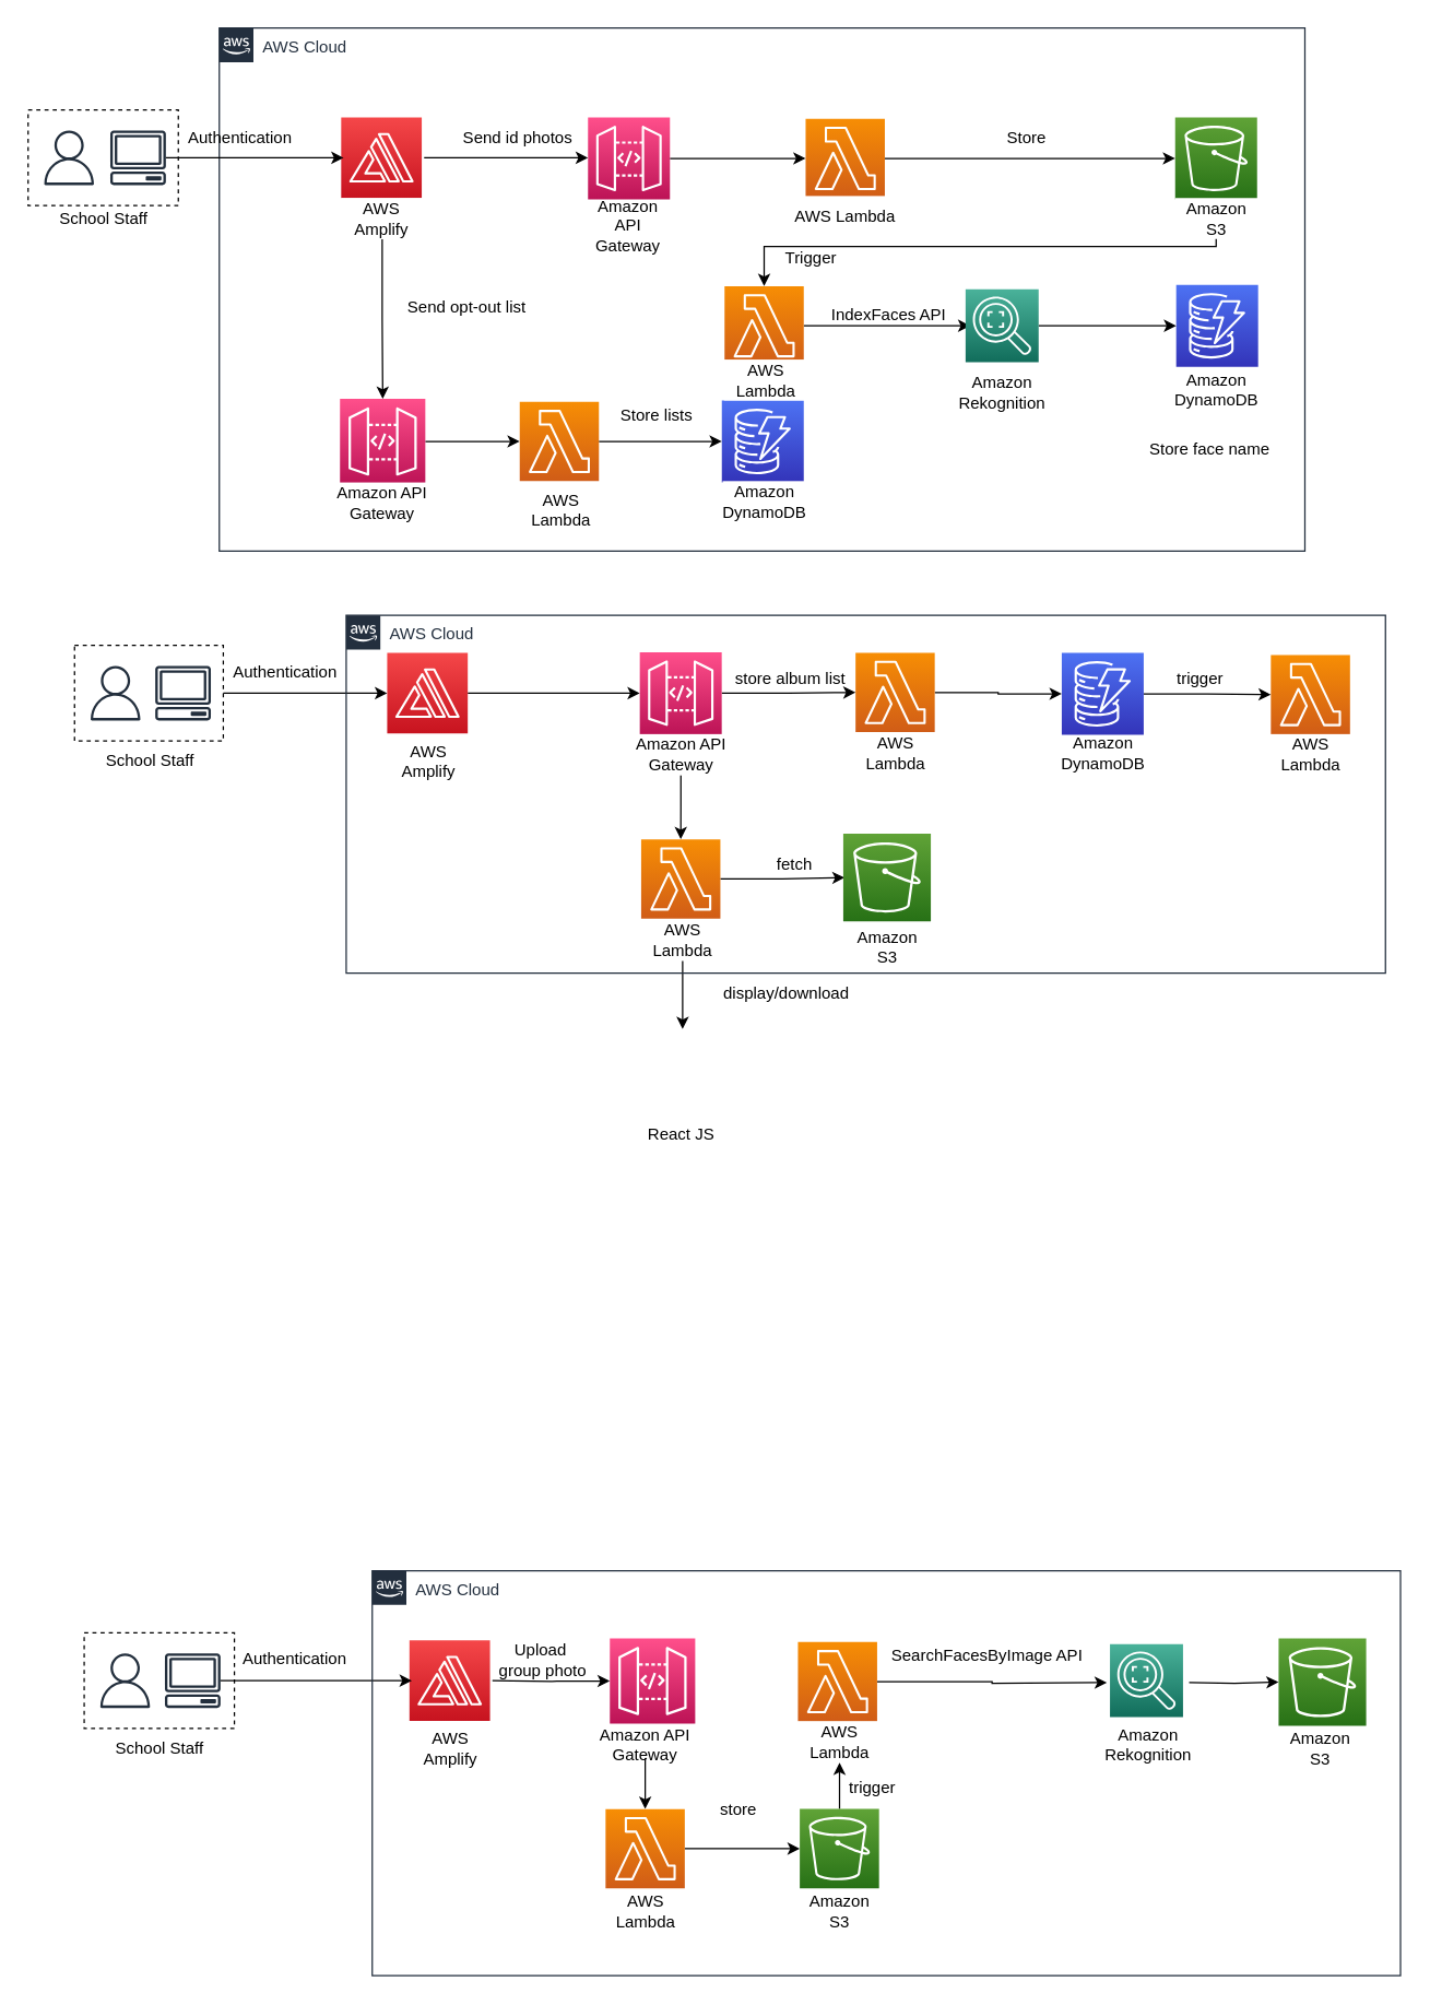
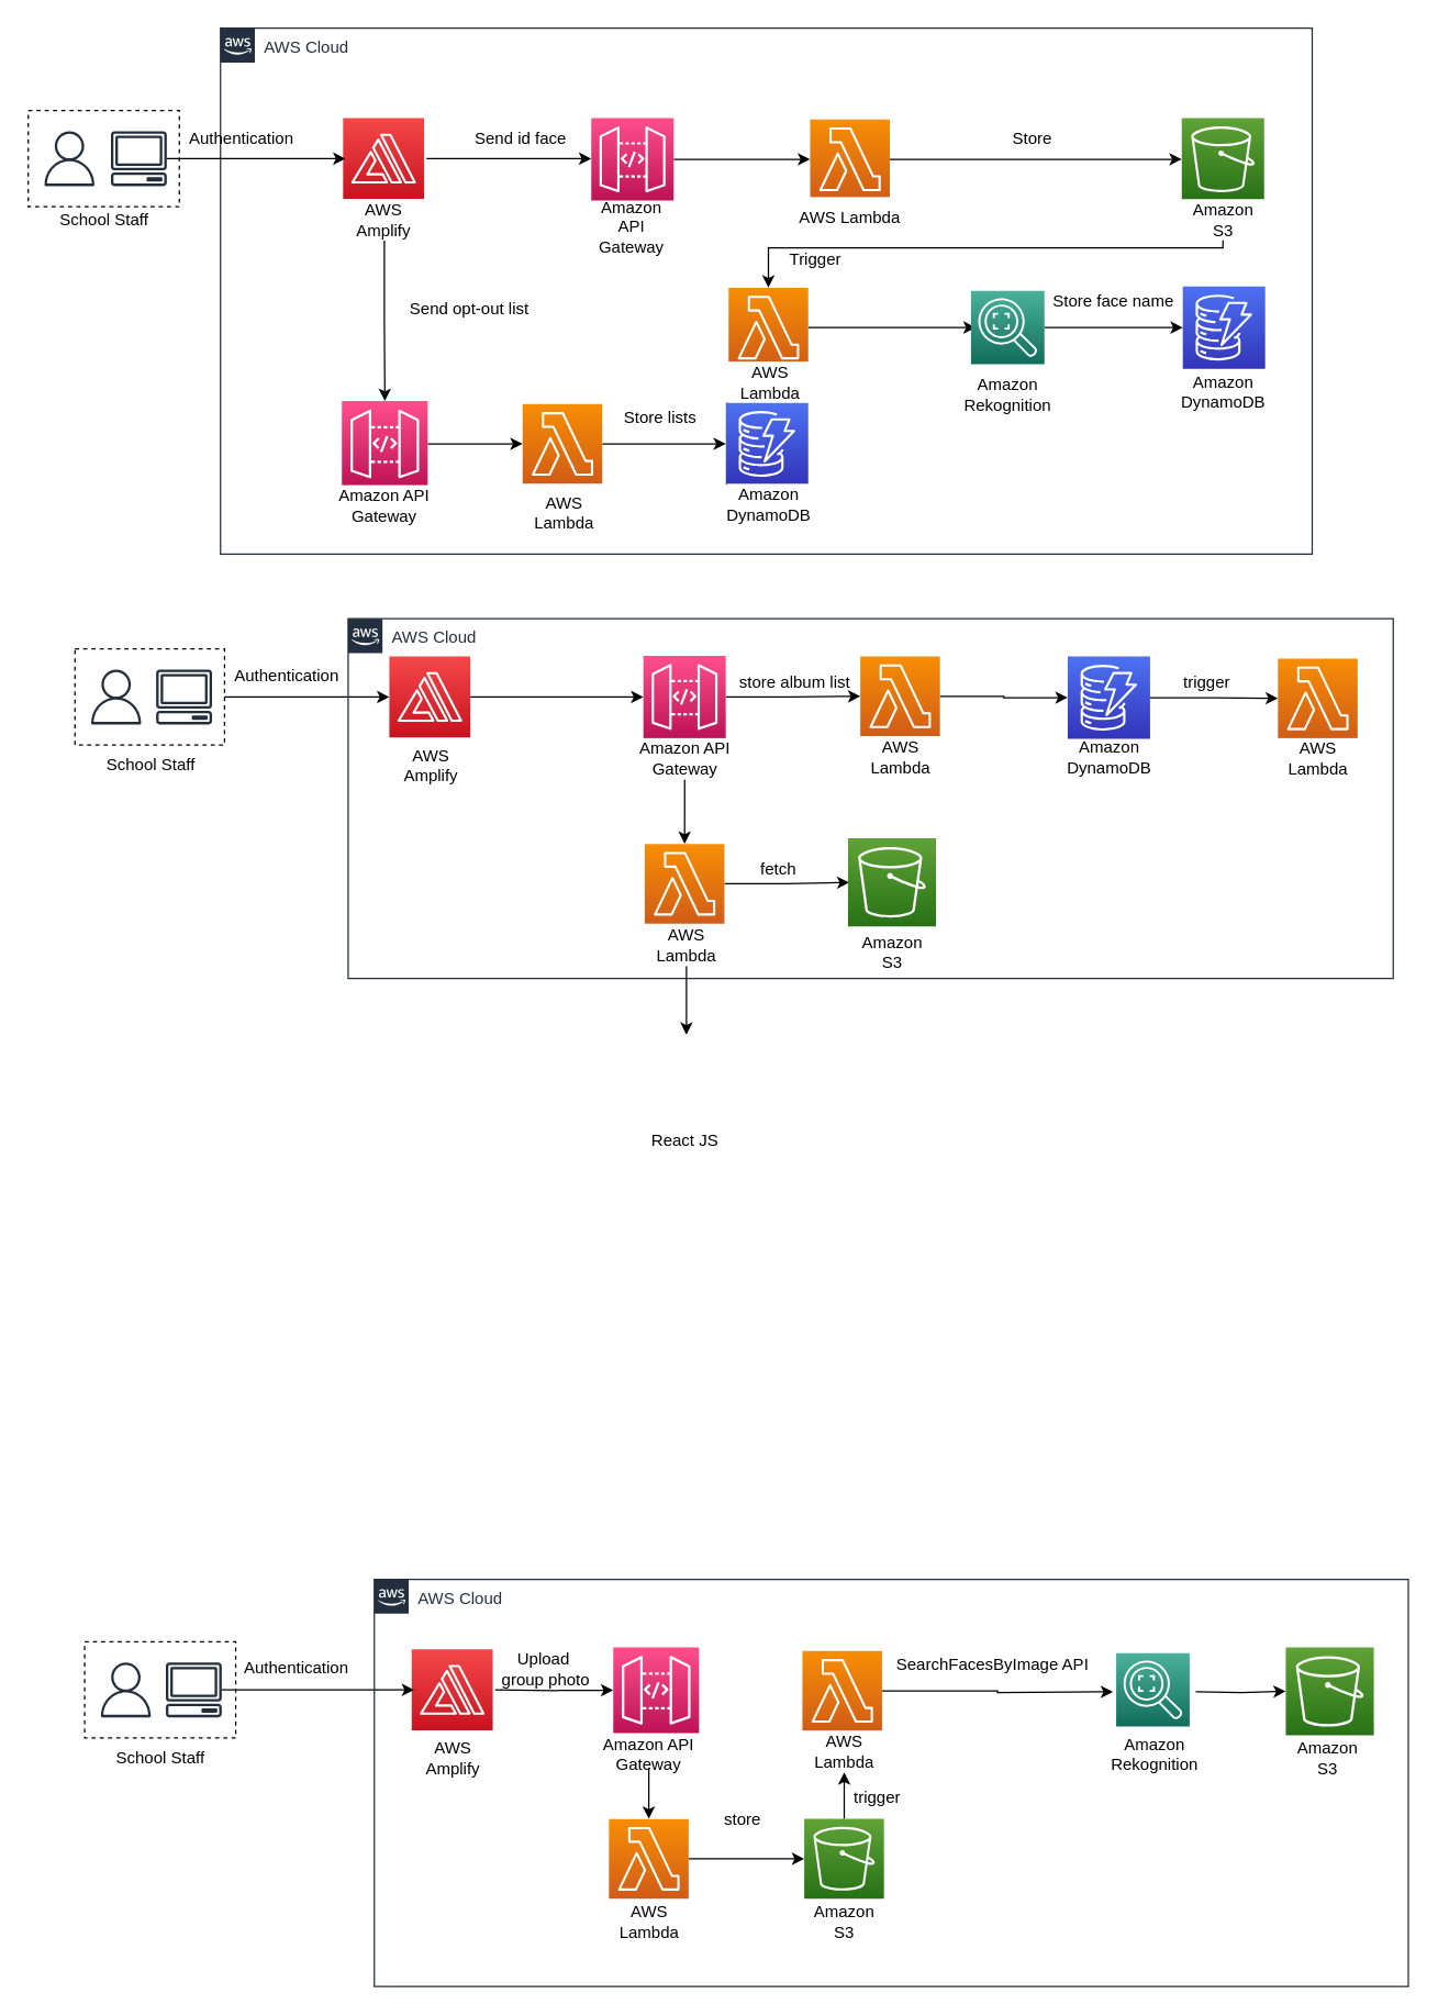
- <mxCell id="16" value="Send id photos&amp;nbsp;" style="text;html=1;align=center;verticalAlign=middle;resizable=0;points=[];autosize=1;strokeColor=none;fillColor=none;" parent="2" vertex="1"><mxGeometry x="170" y="70.5" width="100" height="20" as="geometry" /></mxCell>
+ <mxCell id="16" value="Send id face&amp;nbsp;" style="text;html=1;align=center;verticalAlign=middle;resizable=0;points=[];autosize=1;strokeColor=none;fillColor=none;" parent="2" vertex="1"><mxGeometry x="170" y="70.5" width="100" height="20" as="geometry" /></mxCell>
- <mxCell id="21" value="IndexFaces API" style="text;html=1;align=center;verticalAlign=middle;resizable=0;points=[];autosize=1;strokeColor=none;fillColor=none;" parent="2" vertex="1"><mxGeometry x="440" y="200" width="100" height="20" as="geometry" /></mxCell>
- <mxCell id="23" value="Store face name" style="text;html=1;align=center;verticalAlign=middle;resizable=0;points=[];autosize=1;strokeColor=none;fillColor=none;" parent="2" vertex="1"><mxGeometry x="675" y="299" width="100" height="20" as="geometry" /></mxCell>
+ <mxCell id="23" value="Store face name" style="text;html=1;align=center;verticalAlign=middle;resizable=0;points=[];autosize=1;strokeColor=none;fillColor=none;" parent="2" vertex="1"><mxGeometry x="600" y="189" width="100" height="20" as="geometry" /></mxCell>
- <mxCell id="86" value="fetch" style="text;html=1;align=center;verticalAlign=middle;resizable=0;points=[];autosize=1;strokeColor=none;fillColor=none;" parent="1" vertex="1"><mxGeometry x="560.94" y="623" width="40" height="20" as="geometry" /></mxCell>
+ <mxCell id="86" value="fetch" style="text;html=1;align=center;verticalAlign=middle;resizable=0;points=[];autosize=1;strokeColor=none;fillColor=none;" parent="1" vertex="1"><mxGeometry x="545.94" y="623" width="40" height="20" as="geometry" /></mxCell>
- <mxCell id="106" value="display/download" style="text;html=1;align=center;verticalAlign=middle;resizable=0;points=[];autosize=1;strokeColor=none;fillColor=none;" parent="1" vertex="1"><mxGeometry x="519.94" y="717" width="110" height="20" as="geometry" /></mxCell>
